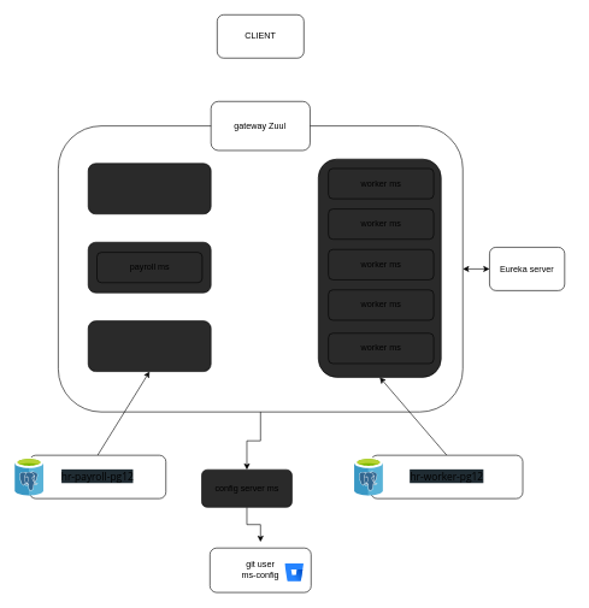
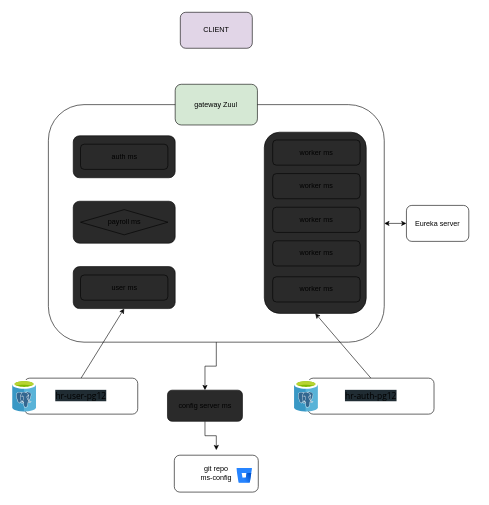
- <mxCell id="2" value="CLIENT" style="rounded=1;whiteSpace=wrap;html=1;" parent="1" vertex="1"><mxGeometry x="300" y="20" width="120" height="60" as="geometry" /></mxCell>
+ <mxCell id="2" value="CLIENT" style="rounded=1;whiteSpace=wrap;html=1;fillColor=#e1d5e7;" parent="1" vertex="1"><mxGeometry x="300" y="20" width="120" height="60" as="geometry" /></mxCell>
- <mxCell id="5" value="gateway Zuul" style="rounded=1;whiteSpace=wrap;html=1;" parent="3" vertex="1"><mxGeometry x="211.429" width="137.143" height="67.895" as="geometry" /></mxCell>
+ <mxCell id="5" value="gateway Zuul" style="rounded=1;whiteSpace=wrap;html=1;fillColor=#d5e8d4;" parent="3" vertex="1"><mxGeometry x="211.429" width="137.143" height="67.895" as="geometry" /></mxCell>
+ <mxCell id="16" value="auth ms" style="rounded=1;whiteSpace=wrap;html=1;fillColor=#2a2a2a;" parent="14" vertex="1"><mxGeometry x="12.143" y="14" width="145.714" height="42" as="geometry" /></mxCell>
- <mxCell id="19" value="payroll ms" style="rounded=1;whiteSpace=wrap;html=1;fillColor=#2a2a2a;" parent="17" vertex="1"><mxGeometry x="12.143" y="14" width="145.714" height="42" as="geometry" /></mxCell>
+ <mxCell id="19" value="payroll ms" style="rhombus;whiteSpace=wrap;html=1;fillColor=#2a2a2a;" parent="17" vertex="1"><mxGeometry x="12.143" y="14" width="145.714" height="42" as="geometry" /></mxCell>
+ <mxCell id="22" value="user ms" style="rounded=1;whiteSpace=wrap;html=1;fillColor=#2a2a2a;" parent="20" vertex="1"><mxGeometry x="12.143" y="14" width="145.714" height="42" as="geometry" /></mxCell>
- <mxCell id="39" value="&lt;span style=&quot;font-family: &amp;quot;open sans&amp;quot;, &amp;quot;helvetica neue&amp;quot;, sans-serif; font-size: 14px; text-align: left; background-color: rgb(32, 44, 51);&quot;&gt;hr-payroll-pg12&lt;/span&gt;" style="rounded=1;whiteSpace=wrap;html=1;fillColor=default;strokeColor=default;fontColor=default;" parent="38" vertex="1"><mxGeometry width="189" height="60" as="geometry" /></mxCell>
+ <mxCell id="39" value="&lt;span style=&quot;font-family: &amp;quot;open sans&amp;quot;, &amp;quot;helvetica neue&amp;quot;, sans-serif; font-size: 14px; text-align: left; background-color: rgb(32, 44, 51);&quot;&gt;hr-user-pg12&lt;/span&gt;" style="rounded=1;whiteSpace=wrap;html=1;fillColor=default;strokeColor=default;fontColor=default;" parent="38" vertex="1"><mxGeometry width="189" height="60" as="geometry" /></mxCell>
- <mxCell id="36" value="&lt;span style=&quot;font-family: &amp;quot;open sans&amp;quot;, &amp;quot;helvetica neue&amp;quot;, sans-serif; font-size: 14px; text-align: left; background-color: rgb(32, 44, 51);&quot;&gt;hr-worker-pg12&lt;/span&gt;" style="rounded=1;whiteSpace=wrap;html=1;fillColor=default;strokeColor=default;fontColor=default;" parent="35" vertex="1"><mxGeometry x="22.559" width="210.441" height="60" as="geometry" /></mxCell>
+ <mxCell id="36" value="&lt;span style=&quot;font-family: &amp;quot;open sans&amp;quot;, &amp;quot;helvetica neue&amp;quot;, sans-serif; font-size: 14px; text-align: left; background-color: rgb(32, 44, 51);&quot;&gt;hr-auth-pg12&lt;/span&gt;" style="rounded=1;whiteSpace=wrap;html=1;fillColor=default;strokeColor=default;fontColor=default;" parent="35" vertex="1"><mxGeometry x="22.559" width="210.441" height="60" as="geometry" /></mxCell>
- <mxCell id="31" value="git user&lt;br&gt;ms-config" style="rounded=1;whiteSpace=wrap;html=1;fillColor=default;strokeColor=default;fontColor=default;" parent="30" vertex="1"><mxGeometry y="8.462" width="140" height="61.538" as="geometry" /></mxCell>
+ <mxCell id="31" value="git repo&lt;br&gt;ms-config" style="rounded=1;whiteSpace=wrap;html=1;fillColor=default;strokeColor=default;fontColor=default;" parent="30" vertex="1"><mxGeometry y="8.462" width="140" height="61.538" as="geometry" /></mxCell>
